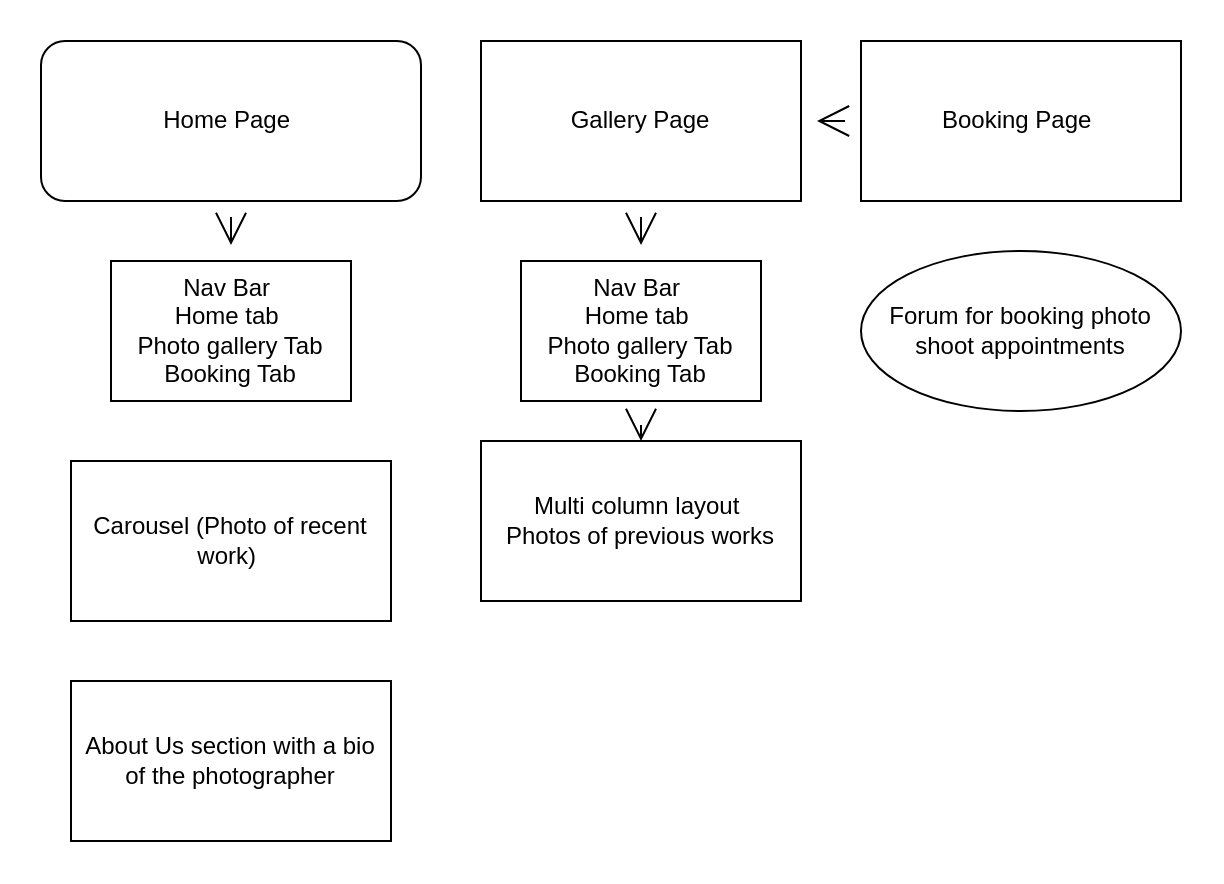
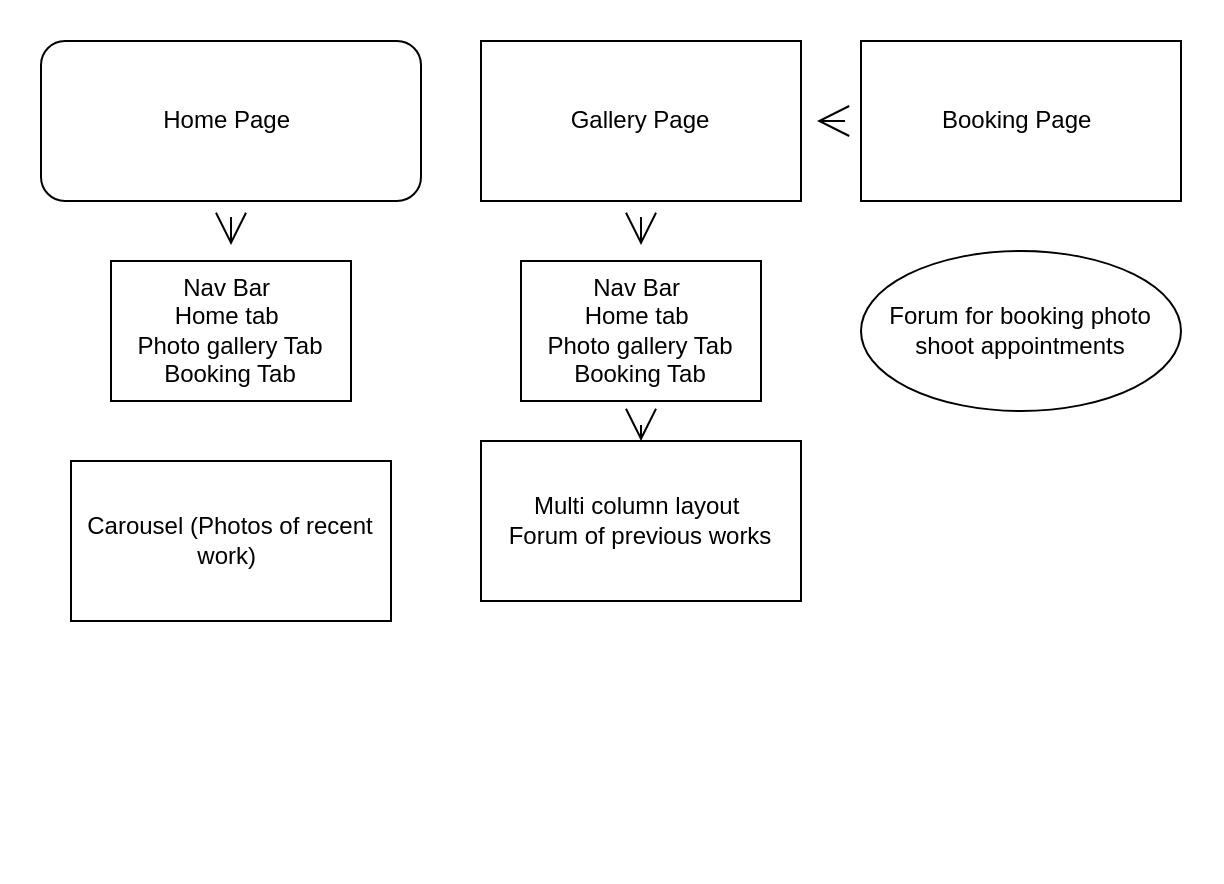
- <mxCell id="9" value="Multi column layout&amp;nbsp;&lt;br&gt;Photos of previous works" style="rounded=0;whiteSpace=wrap;html=1;sketch=0;hachureGap=4;" vertex="1" parent="1"><mxGeometry x="240" y="220" width="160" height="80" as="geometry" /></mxCell>
+ <mxCell id="9" value="Multi column layout&amp;nbsp;&lt;br&gt;Forum of previous works" style="rounded=0;whiteSpace=wrap;html=1;sketch=0;hachureGap=4;" vertex="1" parent="1"><mxGeometry x="240" y="220" width="160" height="80" as="geometry" /></mxCell>
- <mxCell id="13" value="Carousel (Photo of recent work)&amp;nbsp;" style="rounded=0;whiteSpace=wrap;html=1;sketch=0;hachureGap=4;" vertex="1" parent="1"><mxGeometry x="35" y="230" width="160" height="80" as="geometry" /></mxCell>
+ <mxCell id="13" value="Carousel (Photos of recent work)&amp;nbsp;" style="rounded=0;whiteSpace=wrap;html=1;sketch=0;hachureGap=4;" vertex="1" parent="1"><mxGeometry x="35" y="230" width="160" height="80" as="geometry" /></mxCell>
- <mxCell id="14" value="About Us section with a bio of the photographer" style="rounded=0;whiteSpace=wrap;html=1;sketch=0;hachureGap=4;" vertex="1" parent="1"><mxGeometry x="35" y="340" width="160" height="80" as="geometry" /></mxCell>
